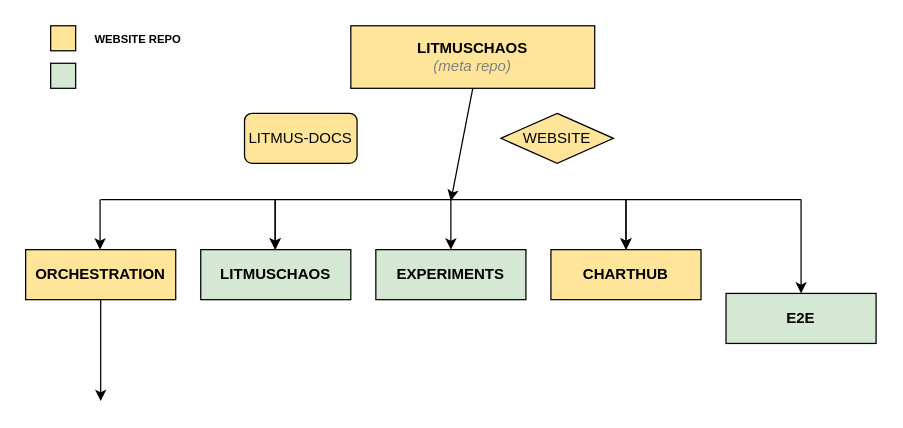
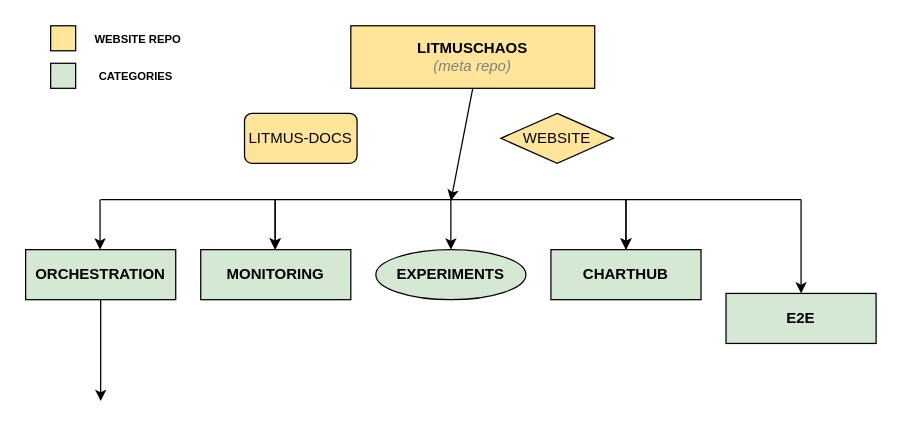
+ <mxCell id="23" value="&lt;font style=&quot;font-size: 9px&quot;&gt;CATEGORIES&lt;/font&gt;&amp;nbsp; " style="text;html=1;strokeColor=none;fillColor=none;align=center;verticalAlign=middle;whiteSpace=wrap;rounded=0;fontStyle=1" vertex="1" parent="1"><mxGeometry x="70" y="50" width="80" height="20" as="geometry" /></mxCell>
- <mxCell id="5" value="ORCHESTRATION" style="whiteSpace=wrap;html=1;rounded=0;glass=0;treeMoving=1;treeFolding=1;fontStyle=1;fillColor=#ffe599;" vertex="1" parent="1"><mxGeometry x="20" y="199" width="120" height="40" as="geometry" /></mxCell>
+ <mxCell id="5" value="ORCHESTRATION" style="whiteSpace=wrap;html=1;rounded=0;glass=0;treeMoving=1;treeFolding=1;fontStyle=1;fillColor=#D5E8D4;" vertex="1" parent="1"><mxGeometry x="20" y="199" width="120" height="40" as="geometry" /></mxCell>
- <mxCell id="9" value="&lt;b&gt;LITMUSCHAOS &lt;br&gt;&lt;/b&gt;" style="whiteSpace=wrap;html=1;rounded=0;glass=0;treeMoving=1;treeFolding=1;fillColor=#D5E8D4;" vertex="1" parent="1"><mxGeometry x="160" y="199" width="120" height="40" as="geometry" /></mxCell>
+ <mxCell id="9" value="&lt;b&gt;MONITORING &lt;br&gt;&lt;/b&gt;" style="whiteSpace=wrap;html=1;rounded=0;glass=0;treeMoving=1;treeFolding=1;fillColor=#D5E8D4;" vertex="1" parent="1"><mxGeometry x="160" y="199" width="120" height="40" as="geometry" /></mxCell>
- <mxCell id="10" value="&lt;b&gt;EXPERIMENTS&lt;br&gt;&lt;/b&gt;" style="whiteSpace=wrap;html=1;rounded=0;glass=0;treeMoving=1;treeFolding=1;fillColor=#D5E8D4;" vertex="1" parent="1"><mxGeometry x="300" y="199" width="120" height="40" as="geometry" /></mxCell>
+ <mxCell id="10" value="&lt;b&gt;EXPERIMENTS&lt;br&gt;&lt;/b&gt;" style="ellipse;whiteSpace=wrap;html=1;glass=0;treeMoving=1;treeFolding=1;fillColor=#D5E8D4;" vertex="1" parent="1"><mxGeometry x="300" y="199" width="120" height="40" as="geometry" /></mxCell>
- <mxCell id="13" value="&lt;div&gt;CHARTHUB&lt;/div&gt;" style="whiteSpace=wrap;html=1;rounded=0;glass=0;treeMoving=1;treeFolding=1;fontStyle=1;fillColor=#ffe599;" vertex="1" parent="1"><mxGeometry x="440" y="199" width="120" height="40" as="geometry" /></mxCell>
+ <mxCell id="13" value="&lt;div&gt;CHARTHUB&lt;/div&gt;" style="whiteSpace=wrap;html=1;rounded=0;glass=0;treeMoving=1;treeFolding=1;fontStyle=1;fillColor=#D5E8D4;" vertex="1" parent="1"><mxGeometry x="440" y="199" width="120" height="40" as="geometry" /></mxCell>
